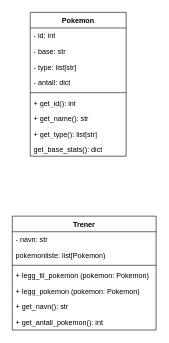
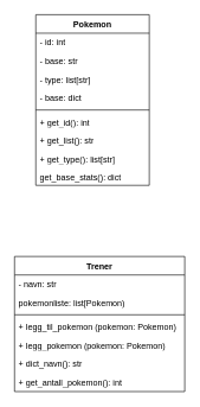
- <mxCell id="6" value="- antall: dict&amp;nbsp;" style="text;strokeColor=none;fillColor=none;align=left;verticalAlign=top;spacingLeft=4;spacingRight=4;overflow=hidden;rotatable=0;points=[[0,0.5],[1,0.5]];portConstraint=eastwest;whiteSpace=wrap;html=1;" vertex="1" parent="2"><mxGeometry y="104" width="160" height="26" as="geometry" /></mxCell>
+ <mxCell id="6" value="- base: dict&amp;nbsp;" style="text;strokeColor=none;fillColor=none;align=left;verticalAlign=top;spacingLeft=4;spacingRight=4;overflow=hidden;rotatable=0;points=[[0,0.5],[1,0.5]];portConstraint=eastwest;whiteSpace=wrap;html=1;" vertex="1" parent="2"><mxGeometry y="104" width="160" height="26" as="geometry" /></mxCell>
- <mxCell id="9" value="+ get_name(): str" style="text;strokeColor=none;fillColor=none;align=left;verticalAlign=top;spacingLeft=4;spacingRight=4;overflow=hidden;rotatable=0;points=[[0,0.5],[1,0.5]];portConstraint=eastwest;whiteSpace=wrap;html=1;" vertex="1" parent="2"><mxGeometry y="164" width="160" height="26" as="geometry" /></mxCell>
+ <mxCell id="9" value="+ get_list(): str" style="text;strokeColor=none;fillColor=none;align=left;verticalAlign=top;spacingLeft=4;spacingRight=4;overflow=hidden;rotatable=0;points=[[0,0.5],[1,0.5]];portConstraint=eastwest;whiteSpace=wrap;html=1;" vertex="1" parent="2"><mxGeometry y="164" width="160" height="26" as="geometry" /></mxCell>
- <mxCell id="18" value="+ get_navn(): str" style="text;strokeColor=none;fillColor=none;align=left;verticalAlign=top;spacingLeft=4;spacingRight=4;overflow=hidden;rotatable=0;points=[[0,0.5],[1,0.5]];portConstraint=eastwest;whiteSpace=wrap;html=1;" vertex="1" parent="12"><mxGeometry y="138" width="240" height="26" as="geometry" /></mxCell>
+ <mxCell id="18" value="+ dict_navn(): str" style="text;strokeColor=none;fillColor=none;align=left;verticalAlign=top;spacingLeft=4;spacingRight=4;overflow=hidden;rotatable=0;points=[[0,0.5],[1,0.5]];portConstraint=eastwest;whiteSpace=wrap;html=1;" vertex="1" parent="12"><mxGeometry y="138" width="240" height="26" as="geometry" /></mxCell>
